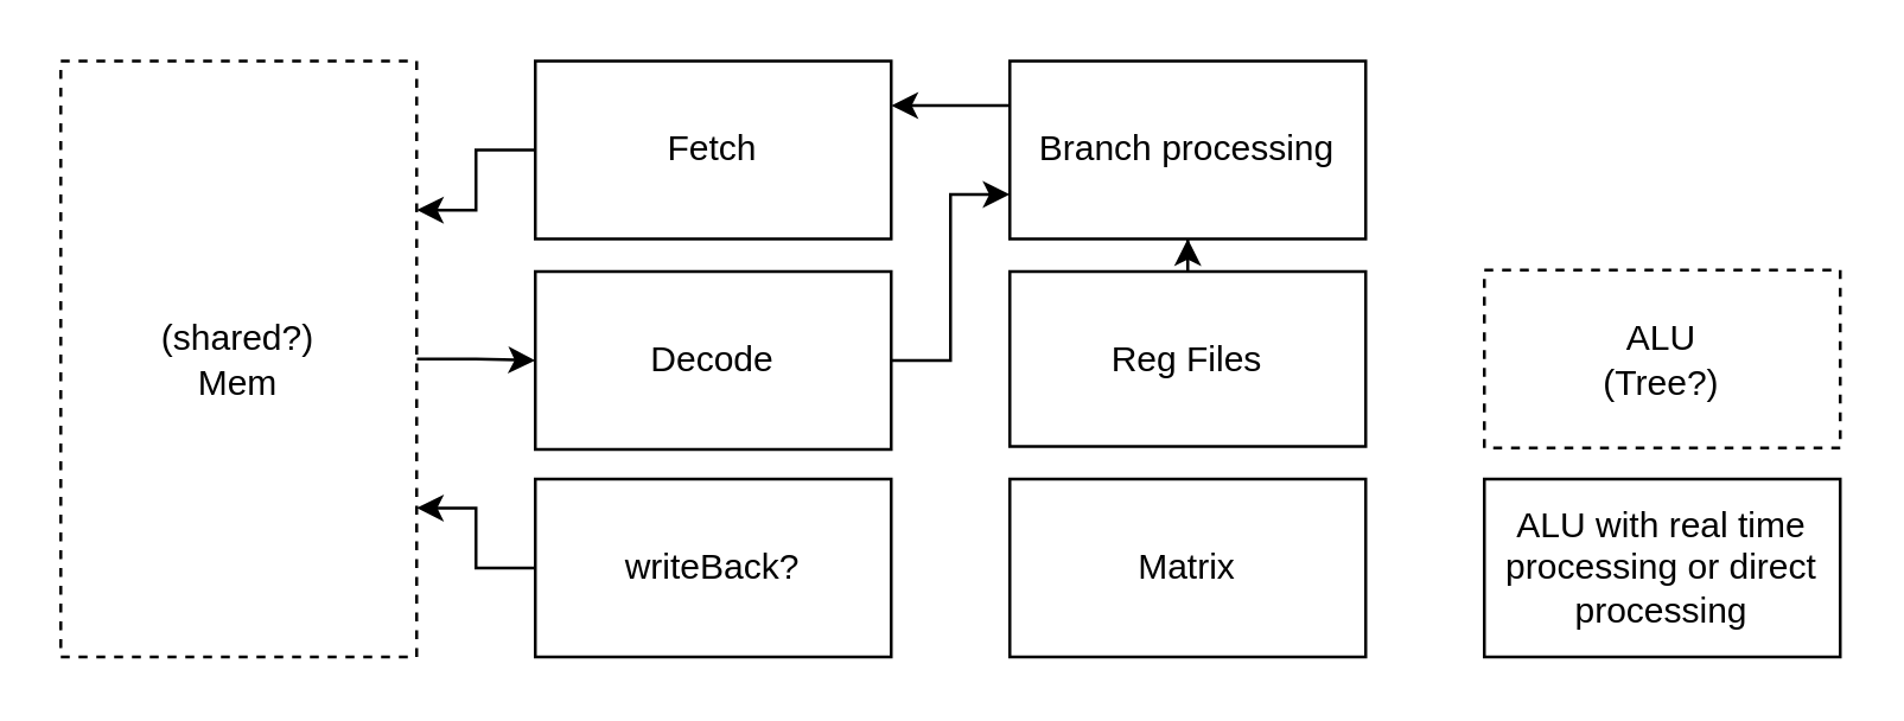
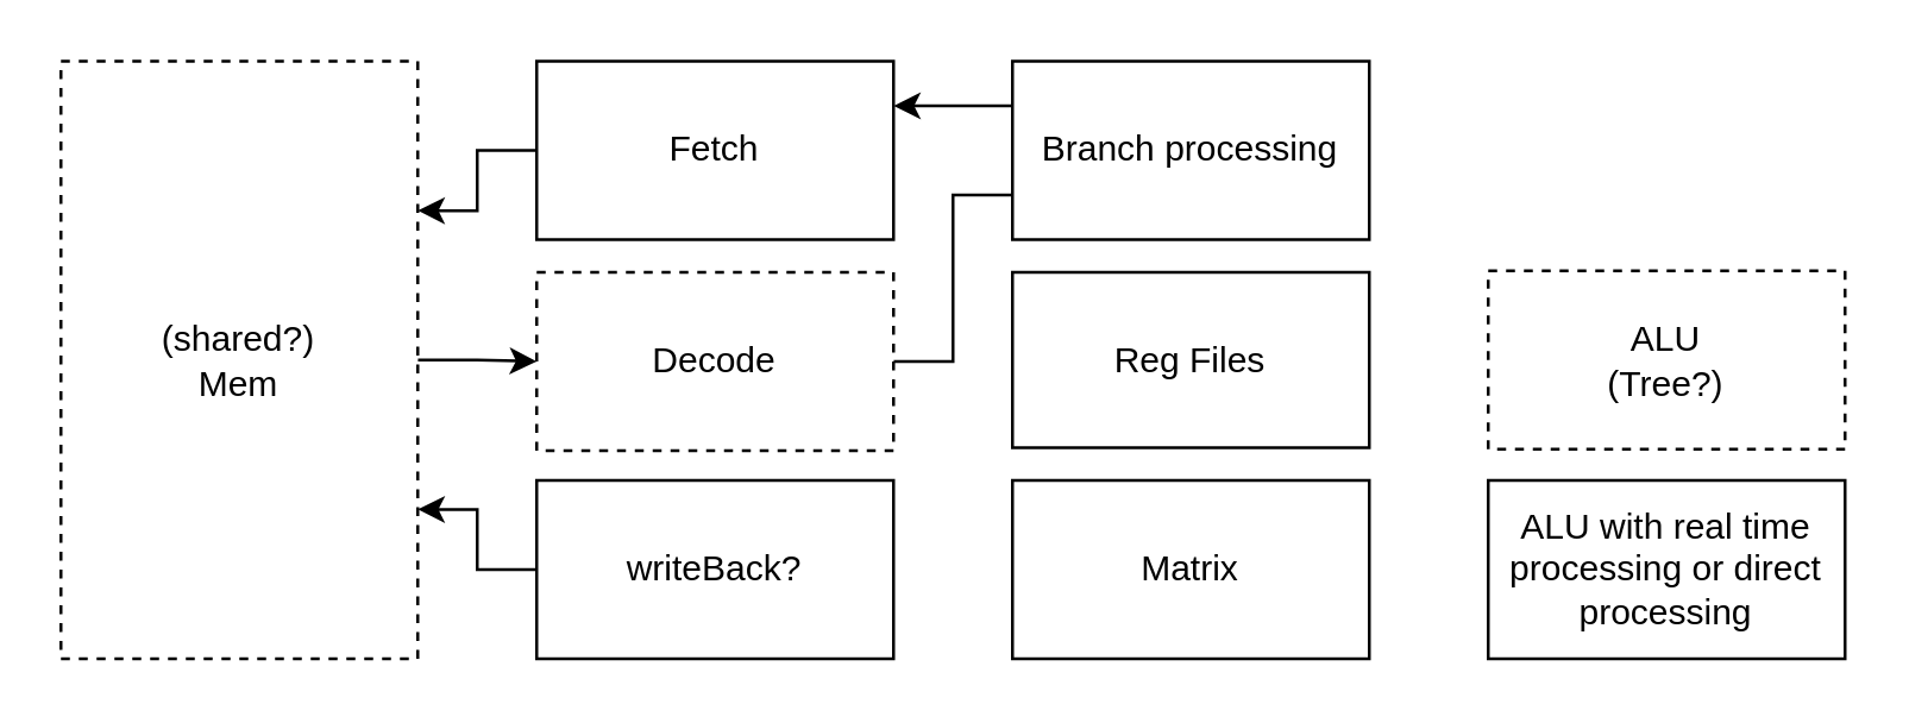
- <mxCell id="6" style="edgeStyle=orthogonalEdgeStyle;rounded=0;orthogonalLoop=1;jettySize=auto;html=1;exitX=1;exitY=0.5;exitDx=0;exitDy=0;entryX=0;entryY=0.75;entryDx=0;entryDy=0;" edge="1" parent="1" source="7" target="14"><mxGeometry relative="1" as="geometry" /></mxCell>
+ <mxCell id="6" style="edgeStyle=orthogonalEdgeStyle;rounded=0;orthogonalLoop=1;jettySize=auto;html=1;exitX=1;exitY=0.5;exitDx=0;exitDy=0;entryX=0;entryY=0.75;entryDx=0;entryDy=0;endArrow=none;" edge="1" parent="1" source="7" target="14"><mxGeometry relative="1" as="geometry" /></mxCell>
- <mxCell id="10" style="edgeStyle=orthogonalEdgeStyle;rounded=0;orthogonalLoop=1;jettySize=auto;html=1;exitX=0.5;exitY=0;exitDx=0;exitDy=0;" edge="1" parent="1" source="11" target="14"><mxGeometry relative="1" as="geometry" /></mxCell>
- <mxCell id="7" value="Decode" style="rounded=0;whiteSpace=wrap;html=1;" vertex="1" parent="1"><mxGeometry x="180" y="91" width="120" height="60" as="geometry" /></mxCell>
+ <mxCell id="7" value="Decode" style="rounded=0;whiteSpace=wrap;html=1;dashed=1;" vertex="1" parent="1"><mxGeometry x="180" y="91" width="120" height="60" as="geometry" /></mxCell>
